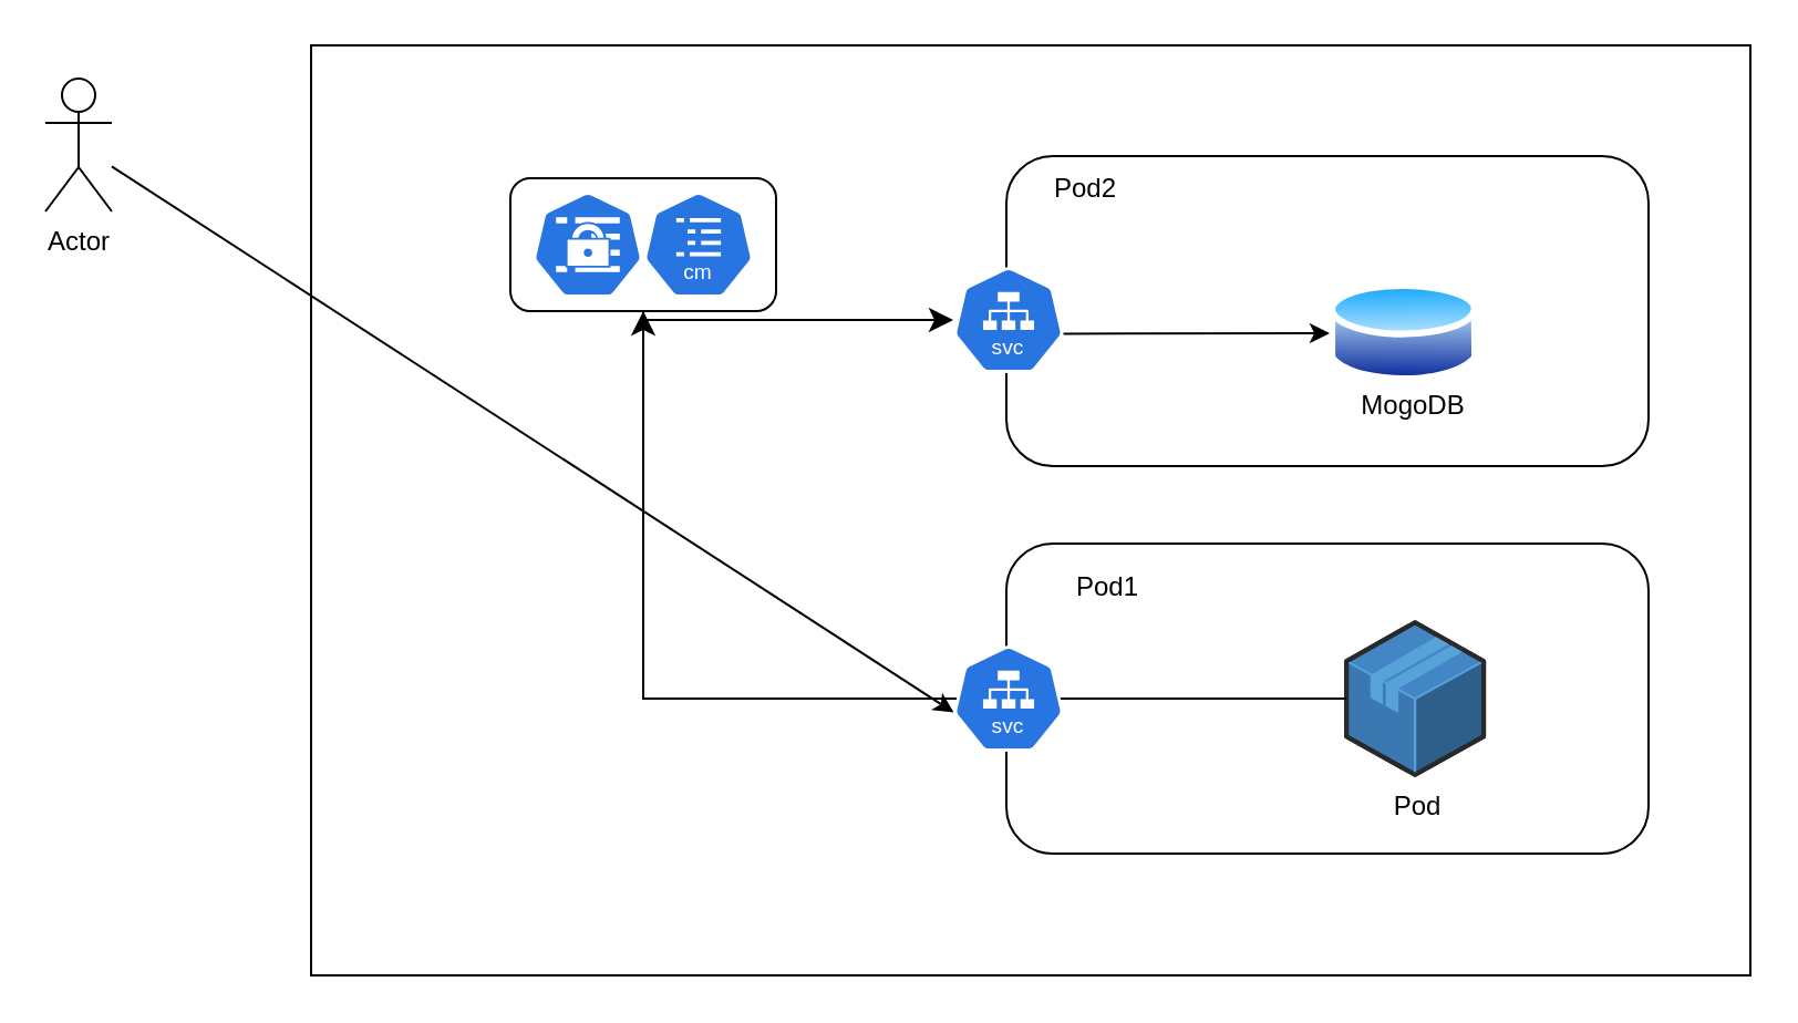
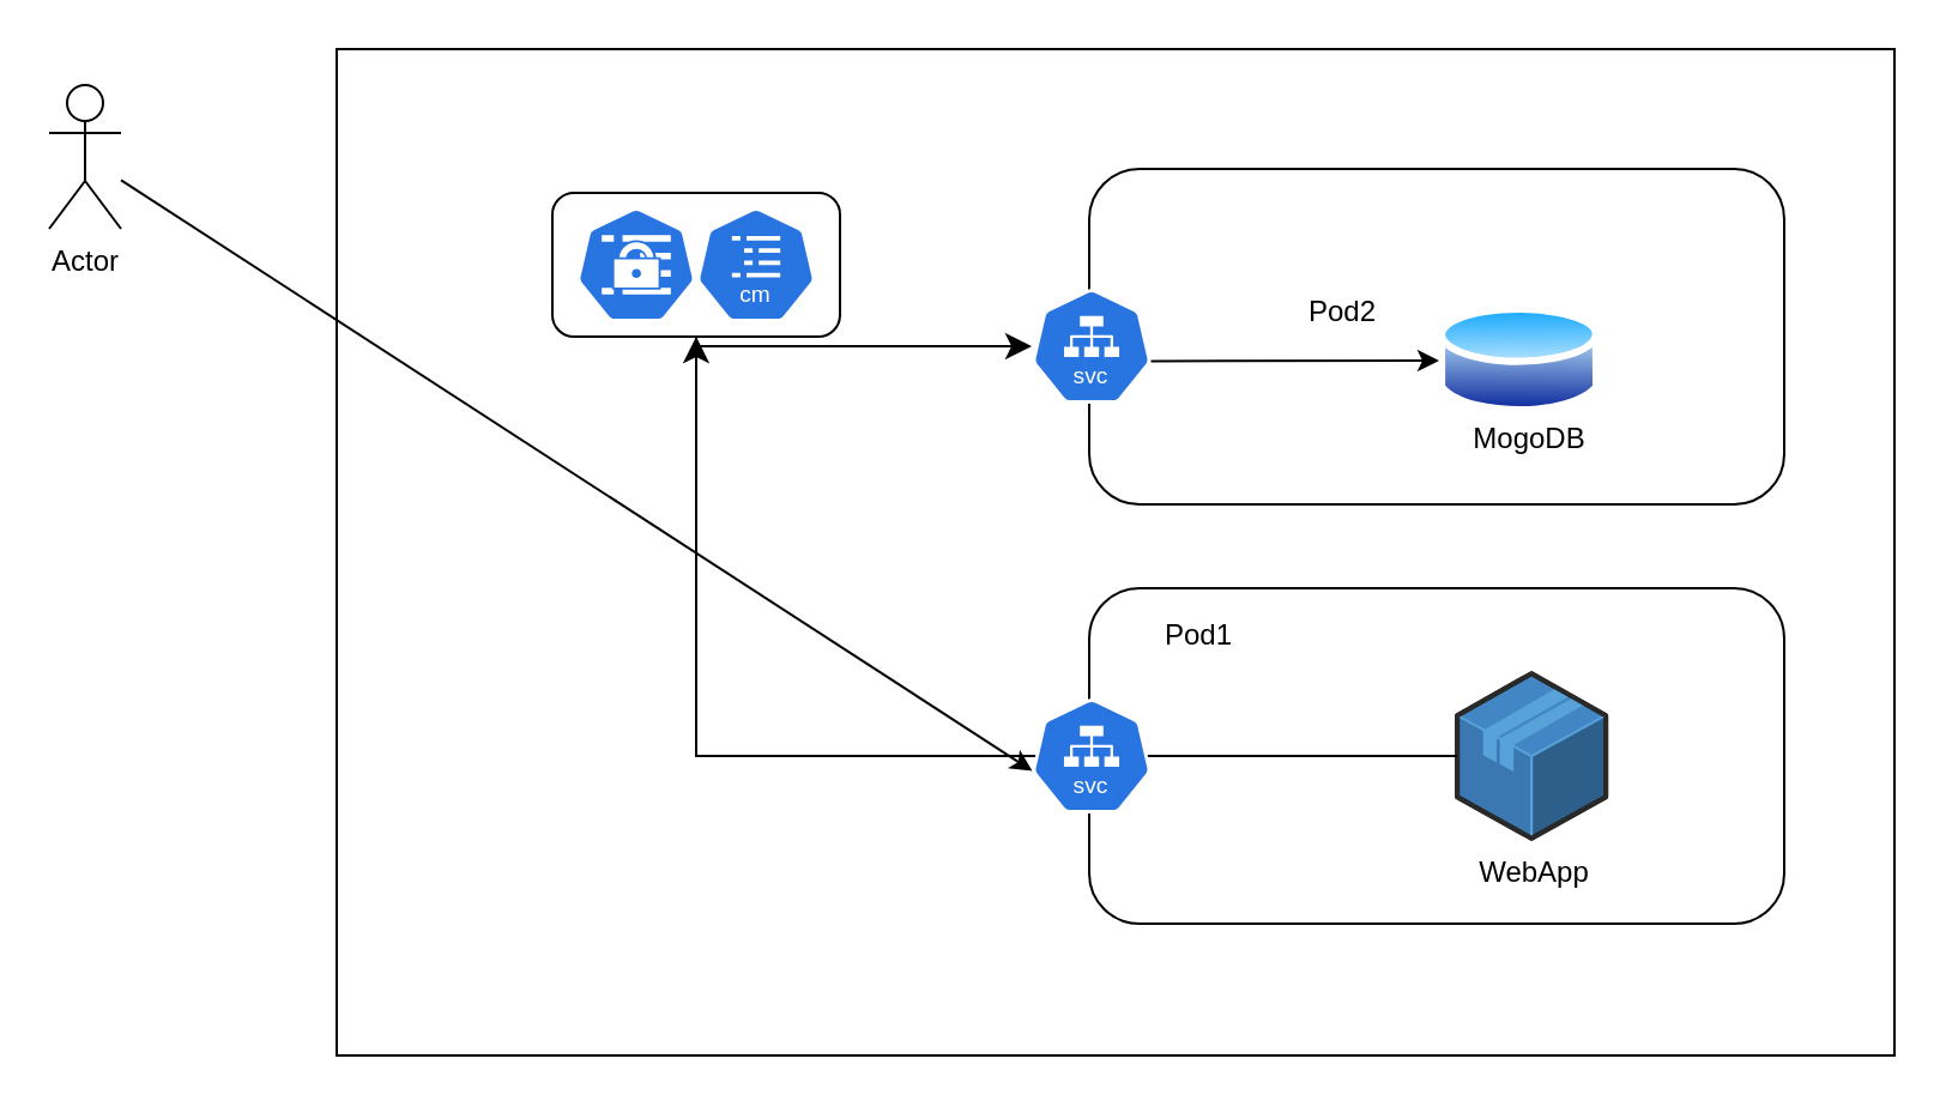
- <mxCell id="20" value="Pod2" style="text;html=1;align=center;verticalAlign=middle;whiteSpace=wrap;rounded=0;" vertex="1" parent="1"><mxGeometry x="460" y="70" width="60" height="30" as="geometry" /></mxCell>
+ <mxCell id="20" value="Pod2" style="text;html=1;align=center;verticalAlign=middle;whiteSpace=wrap;rounded=0;" vertex="1" parent="1"><mxGeometry x="530" y="115" width="60" height="30" as="geometry" /></mxCell>
- <mxCell id="12" value="Pod" style="text;html=1;align=center;verticalAlign=middle;whiteSpace=wrap;rounded=0;" vertex="1" parent="1"><mxGeometry x="609.57" y="349.4" width="60" height="30" as="geometry" /></mxCell>
+ <mxCell id="12" value="WebApp" style="text;html=1;align=center;verticalAlign=middle;whiteSpace=wrap;rounded=0;" vertex="1" parent="1"><mxGeometry x="609.57" y="349.4" width="60" height="30" as="geometry" /></mxCell>
